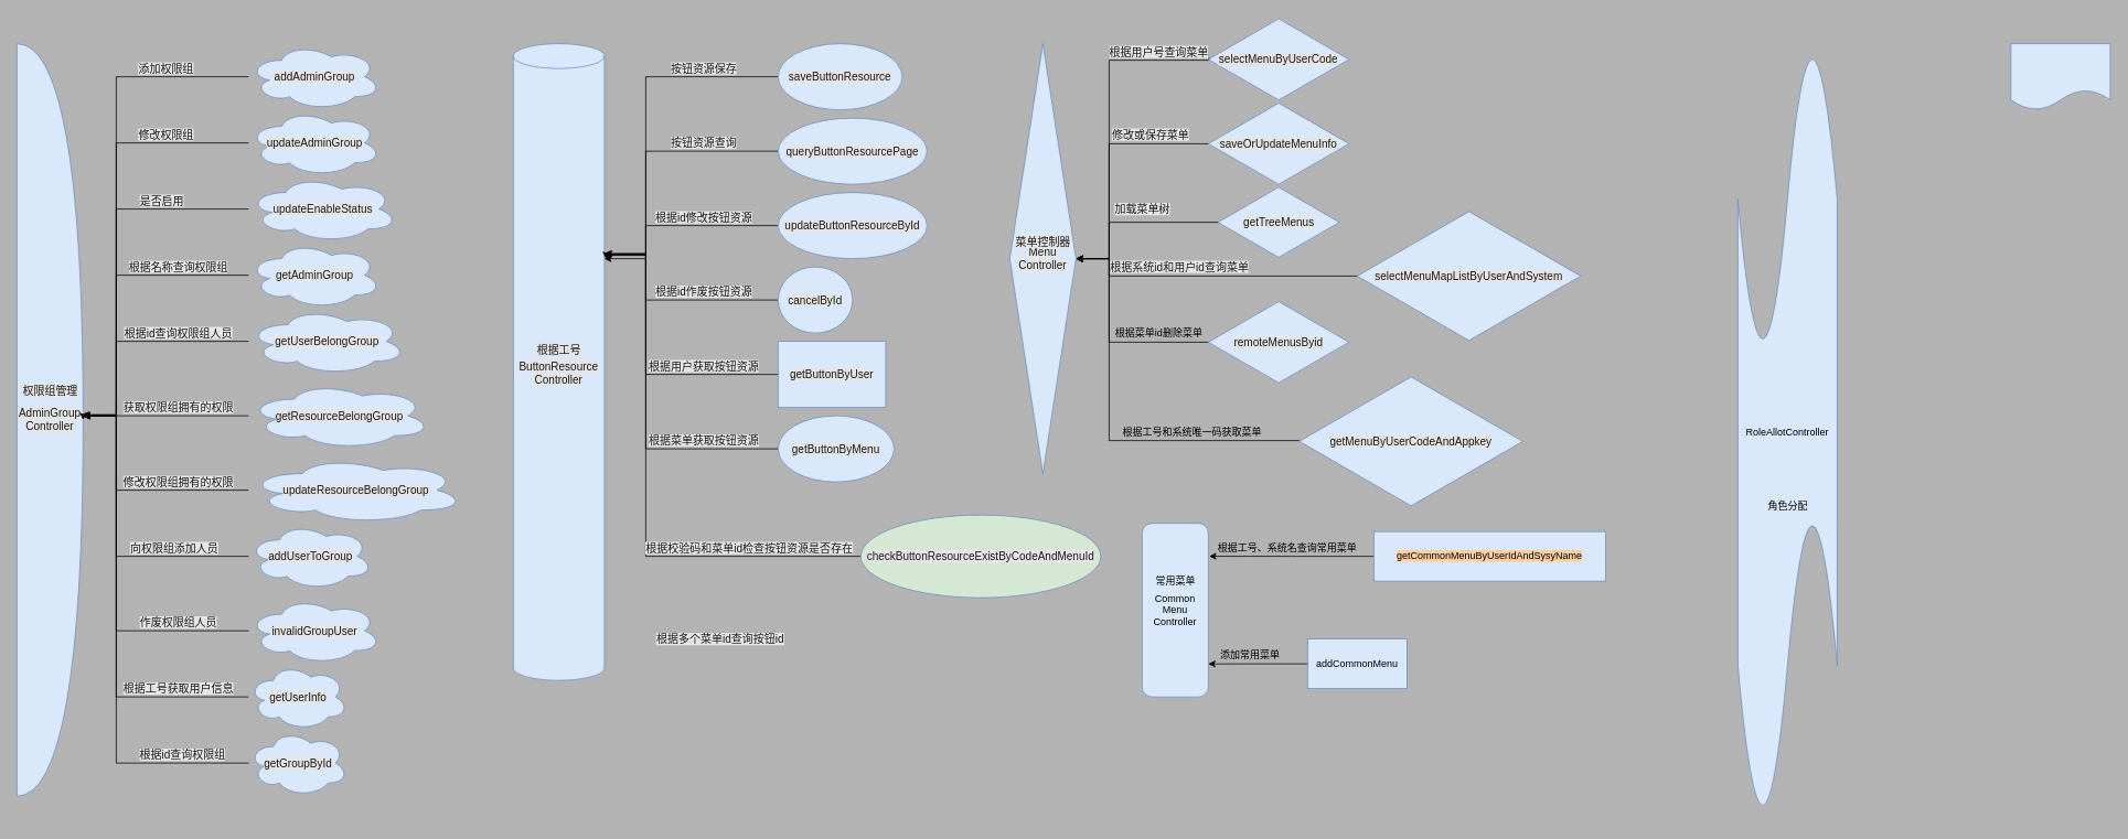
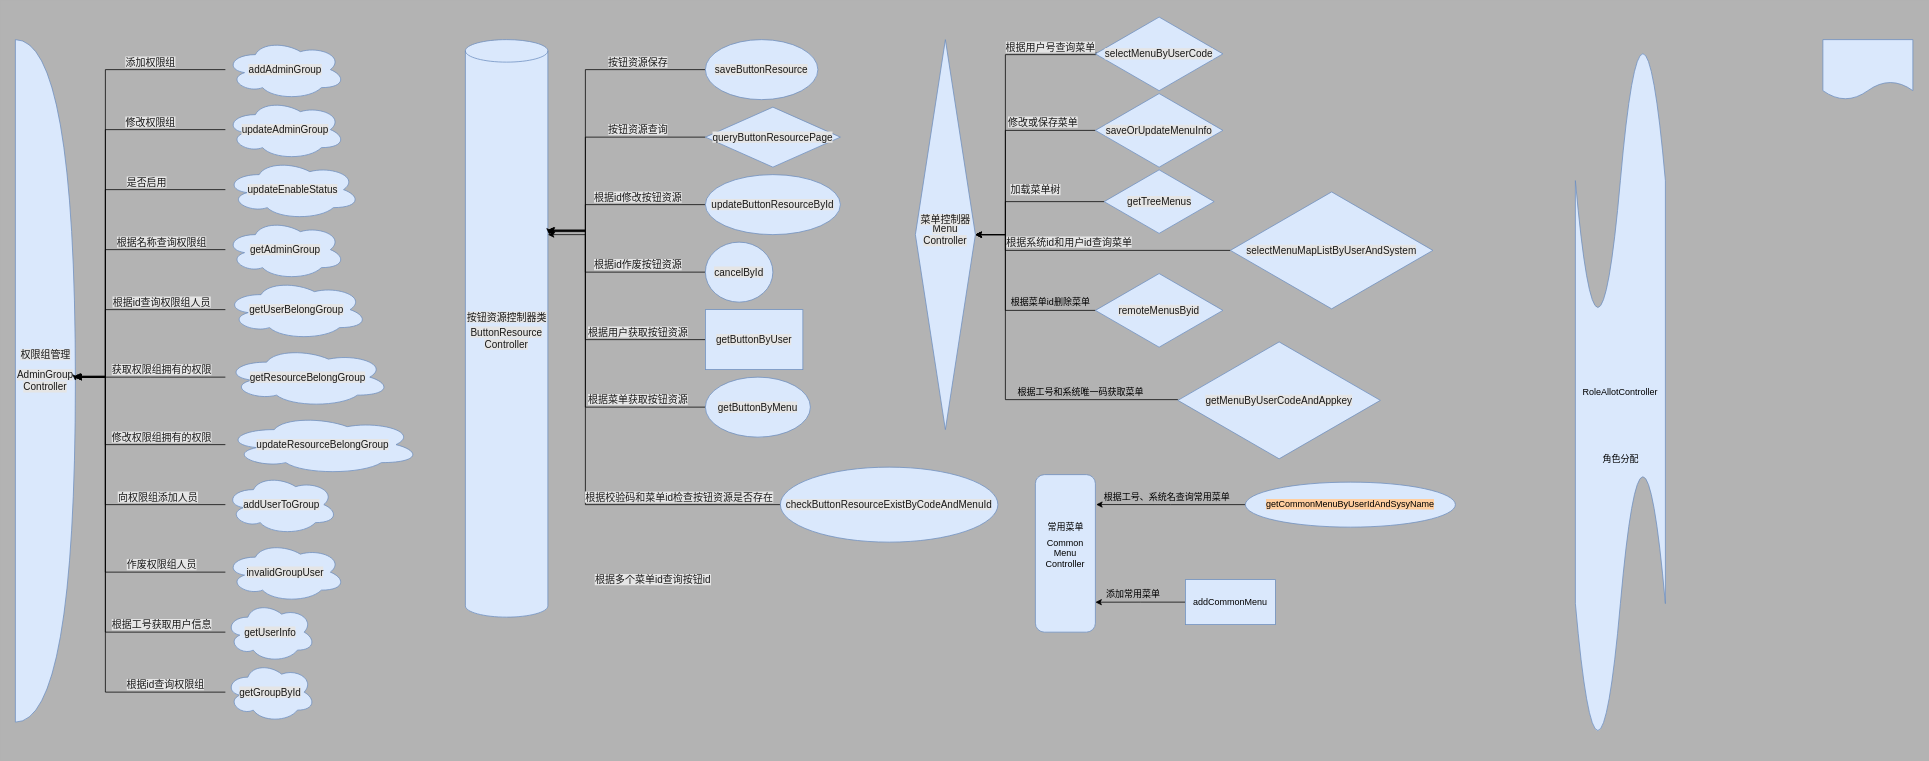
- <mxCell id="42" value="&lt;span style=&quot;color: rgb(25 , 25 , 25) ; font-size: 13.333px ; background-color: rgb(229 , 229 , 229)&quot;&gt;queryButtonResourcePage&lt;/span&gt;" style="ellipse;whiteSpace=wrap;html=1;rounded=0;strokeColor=#6c8ebf;fillColor=#dae8fc;" vertex="1" parent="1"><mxGeometry x="940" y="142" width="180" height="80" as="geometry" /></mxCell>
+ <mxCell id="42" value="&lt;span style=&quot;color: rgb(25 , 25 , 25) ; font-size: 13.333px ; background-color: rgb(229 , 229 , 229)&quot;&gt;queryButtonResourcePage&lt;/span&gt;" style="rhombus;whiteSpace=wrap;html=1;strokeColor=#6c8ebf;fillColor=#dae8fc;" vertex="1" parent="1"><mxGeometry x="940" y="142" width="180" height="80" as="geometry" /></mxCell>
- <mxCell id="38" value="&lt;span style=&quot;color: rgb(25 , 25 , 25) ; font-size: 13.333px ; background-color: rgb(229 , 229 , 229)&quot;&gt;根据工号&lt;/span&gt;" style="text;html=1;resizable=0;autosize=1;align=center;verticalAlign=middle;points=[];fillColor=none;strokeColor=none;rounded=0;" vertex="1" parent="1"><mxGeometry x="615" y="412" width="120" height="20" as="geometry" /></mxCell>
+ <mxCell id="38" value="&lt;span style=&quot;color: rgb(25 , 25 , 25) ; font-size: 13.333px ; background-color: rgb(229 , 229 , 229)&quot;&gt;按钮资源控制器类&lt;/span&gt;" style="text;html=1;resizable=0;autosize=1;align=center;verticalAlign=middle;points=[];fillColor=none;strokeColor=none;rounded=0;" vertex="1" parent="1"><mxGeometry x="615" y="412" width="120" height="20" as="geometry" /></mxCell>
- <mxCell id="48" value="&lt;span style=&quot;color: rgb(25 , 25 , 25) ; font-size: 13.333px ; background-color: rgb(229 , 229 , 229)&quot;&gt;checkButtonResourceExistByCodeAndMenuId&lt;/span&gt;" style="ellipse;whiteSpace=wrap;html=1;rounded=0;strokeColor=#6c8ebf;fillColor=#d5e8d4;" vertex="1" parent="1"><mxGeometry x="1040" y="622" width="290" height="100" as="geometry" /></mxCell>
+ <mxCell id="48" value="&lt;span style=&quot;color: rgb(25 , 25 , 25) ; font-size: 13.333px ; background-color: rgb(229 , 229 , 229)&quot;&gt;checkButtonResourceExistByCodeAndMenuId&lt;/span&gt;" style="ellipse;whiteSpace=wrap;html=1;rounded=0;strokeColor=#6c8ebf;fillColor=#dae8fc;" vertex="1" parent="1"><mxGeometry x="1040" y="622" width="290" height="100" as="geometry" /></mxCell>
- <mxCell id="83" value="&lt;span style=&quot;background-color: rgb(255 , 206 , 159)&quot;&gt;getCommonMenuByUserIdAndSysyName&lt;/span&gt;" style="rounded=0;whiteSpace=wrap;html=1;strokeColor=#6c8ebf;fillColor=#dae8fc;" vertex="1" parent="1"><mxGeometry x="1660" y="642" width="280" height="60" as="geometry" /></mxCell>
+ <mxCell id="83" value="&lt;span style=&quot;background-color: rgb(255 , 206 , 159)&quot;&gt;getCommonMenuByUserIdAndSysyName&lt;/span&gt;" style="ellipse;whiteSpace=wrap;html=1;strokeColor=#6c8ebf;fillColor=#dae8fc;" vertex="1" parent="1"><mxGeometry x="1660" y="642" width="280" height="60" as="geometry" /></mxCell>
